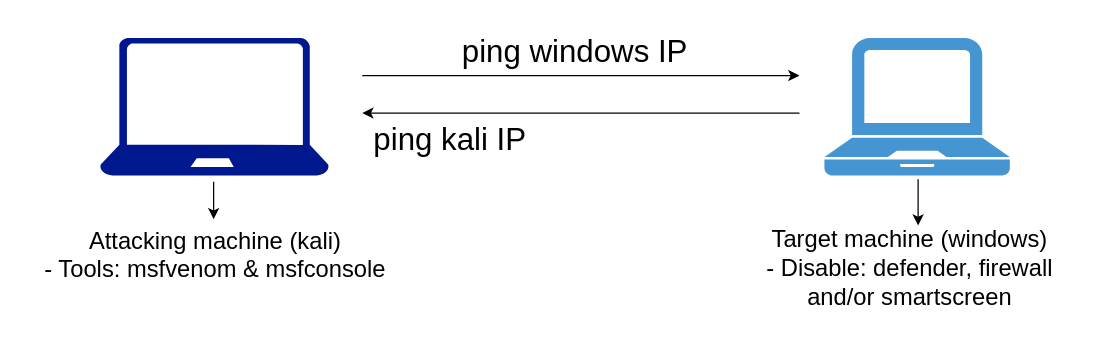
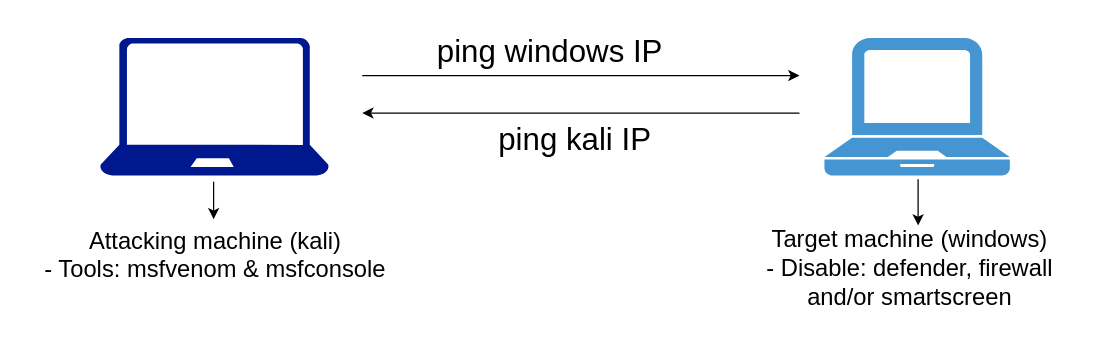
- <mxCell id="6" value="ping windows IP" style="text;html=1;align=center;verticalAlign=middle;resizable=0;points=[];autosize=1;strokeColor=none;fillColor=none;fontSize=25;" vertex="1" parent="1"><mxGeometry x="359" y="20" width="200" height="40" as="geometry" /></mxCell>
+ <mxCell id="6" value="ping windows IP" style="text;html=1;align=center;verticalAlign=middle;resizable=0;points=[];autosize=1;strokeColor=none;fillColor=none;fontSize=25;" vertex="1" parent="1"><mxGeometry x="339" y="20" width="200" height="40" as="geometry" /></mxCell>
- <mxCell id="7" value="ping kali IP" style="text;html=1;align=center;verticalAlign=middle;resizable=0;points=[];autosize=1;strokeColor=none;fillColor=none;fontSize=25;" vertex="1" parent="1"><mxGeometry x="284" y="90" width="150" height="40" as="geometry" /></mxCell>
+ <mxCell id="7" value="ping kali IP" style="text;html=1;align=center;verticalAlign=middle;resizable=0;points=[];autosize=1;strokeColor=none;fillColor=none;fontSize=25;" vertex="1" parent="1"><mxGeometry x="384" y="90" width="150" height="40" as="geometry" /></mxCell>
